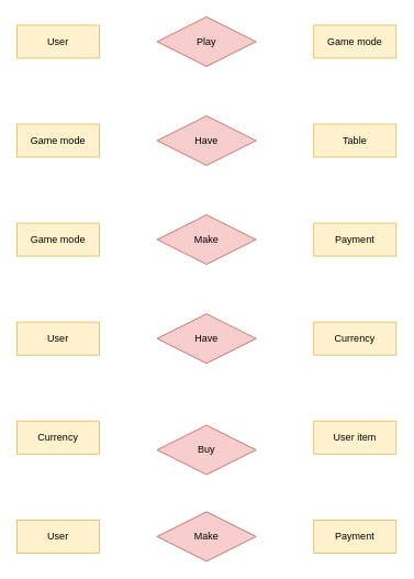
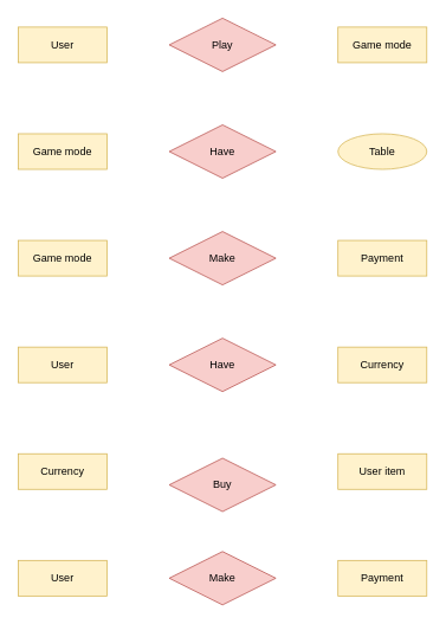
- <mxCell id="17" value="Table" style="whiteSpace=wrap;html=1;align=center;fillColor=#fff2cc;strokeColor=#d6b656;" parent="1" vertex="1"><mxGeometry x="380" y="150" width="100" height="40" as="geometry" /></mxCell>
+ <mxCell id="17" value="Table" style="ellipse;whiteSpace=wrap;html=1;align=center;fillColor=#fff2cc;strokeColor=#d6b656;" parent="1" vertex="1"><mxGeometry x="380" y="150" width="100" height="40" as="geometry" /></mxCell>
